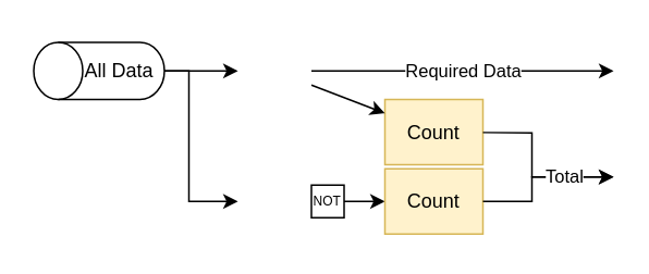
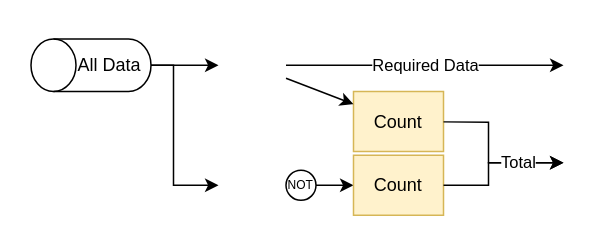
- <mxCell id="3" value="NOT" style="whiteSpace=wrap;html=1;aspect=fixed;fontSize=8;rounded=0;" parent="1" vertex="1"><mxGeometry x="190" y="113" width="20" height="20" as="geometry" /></mxCell>
+ <mxCell id="3" value="NOT" style="ellipse;whiteSpace=wrap;html=1;aspect=fixed;fontSize=8;" parent="1" vertex="1"><mxGeometry x="190" y="113" width="20" height="20" as="geometry" /></mxCell>
